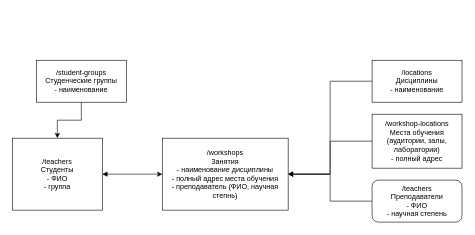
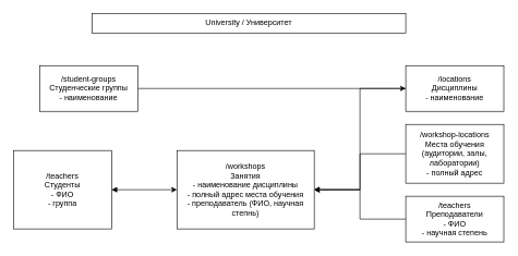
+ <mxCell id="2" value="University / Университет" style="rounded=0;whiteSpace=wrap;html=1;" vertex="1" parent="1"><mxGeometry x="140" y="20" width="480" height="30" as="geometry" /></mxCell>
- <mxCell id="3" style="edgeStyle=orthogonalEdgeStyle;rounded=0;orthogonalLoop=1;jettySize=auto;html=1;" edge="1" parent="1" source="4" target="6"><mxGeometry relative="1" as="geometry" /></mxCell>
+ <mxCell id="3" style="edgeStyle=orthogonalEdgeStyle;rounded=0;orthogonalLoop=1;jettySize=auto;html=1;" edge="1" parent="1" source="4" target="8"><mxGeometry relative="1" as="geometry" /></mxCell>
- <mxCell id="12" value="/teachers&lt;br&gt;Преподаватели&lt;br&gt;- ФИО&lt;br&gt;- научная степень" style="whiteSpace=wrap;html=1;rounded=1;" vertex="1" parent="1"><mxGeometry x="620" y="300" width="150" height="70" as="geometry" /></mxCell>
+ <mxCell id="12" value="/teachers&lt;br&gt;Преподаватели&lt;br&gt;- ФИО&lt;br&gt;- научная степень" style="rounded=0;whiteSpace=wrap;html=1;" vertex="1" parent="1"><mxGeometry x="620" y="300" width="150" height="70" as="geometry" /></mxCell>
